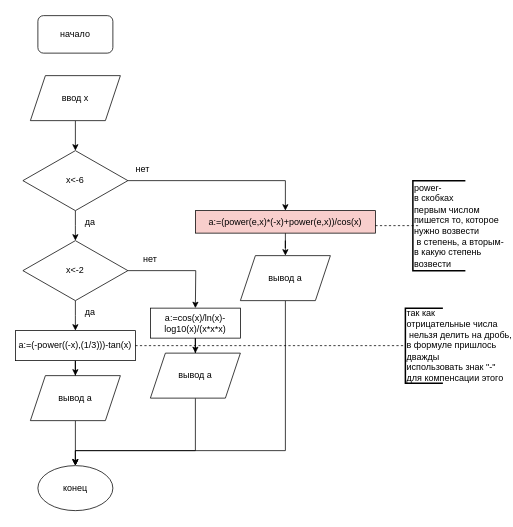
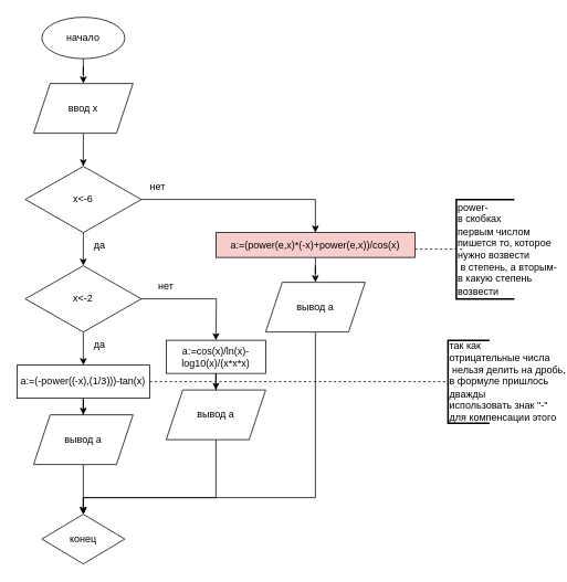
- <mxCell id="3" value="начало" style="whiteSpace=wrap;html=1;rounded=1;" vertex="1" parent="1"><mxGeometry x="50" y="20" width="100" height="50" as="geometry" /></mxCell>
+ <mxCell id="3" value="начало" style="ellipse;whiteSpace=wrap;html=1;" vertex="1" parent="1"><mxGeometry x="50" y="20" width="100" height="50" as="geometry" /></mxCell>
+ <mxCell id="2" style="edgeStyle=orthogonalEdgeStyle;rounded=0;orthogonalLoop=1;jettySize=auto;html=1;" edge="1" parent="1" source="3" target="5"><mxGeometry relative="1" as="geometry"><mxPoint x="100" y="100" as="targetPoint" /></mxGeometry></mxCell>
- <mxCell id="28" value="конец" style="ellipse;whiteSpace=wrap;html=1;" vertex="1" parent="1"><mxGeometry x="50" y="620" width="100" height="60" as="geometry" /></mxCell>
+ <mxCell id="28" value="конец" style="rhombus;whiteSpace=wrap;html=1;" vertex="1" parent="1"><mxGeometry x="50" y="620" width="100" height="60" as="geometry" /></mxCell>
